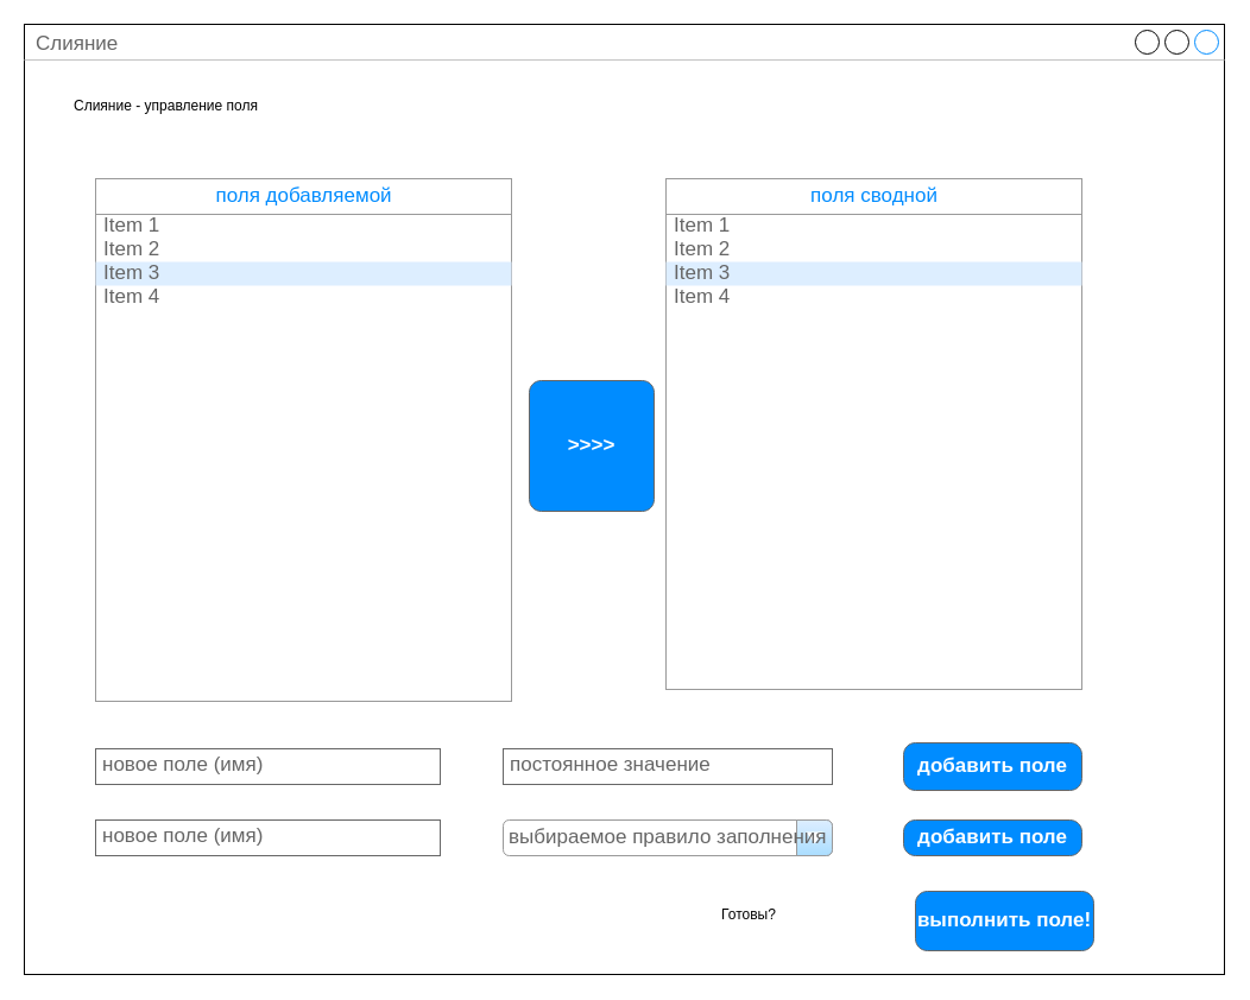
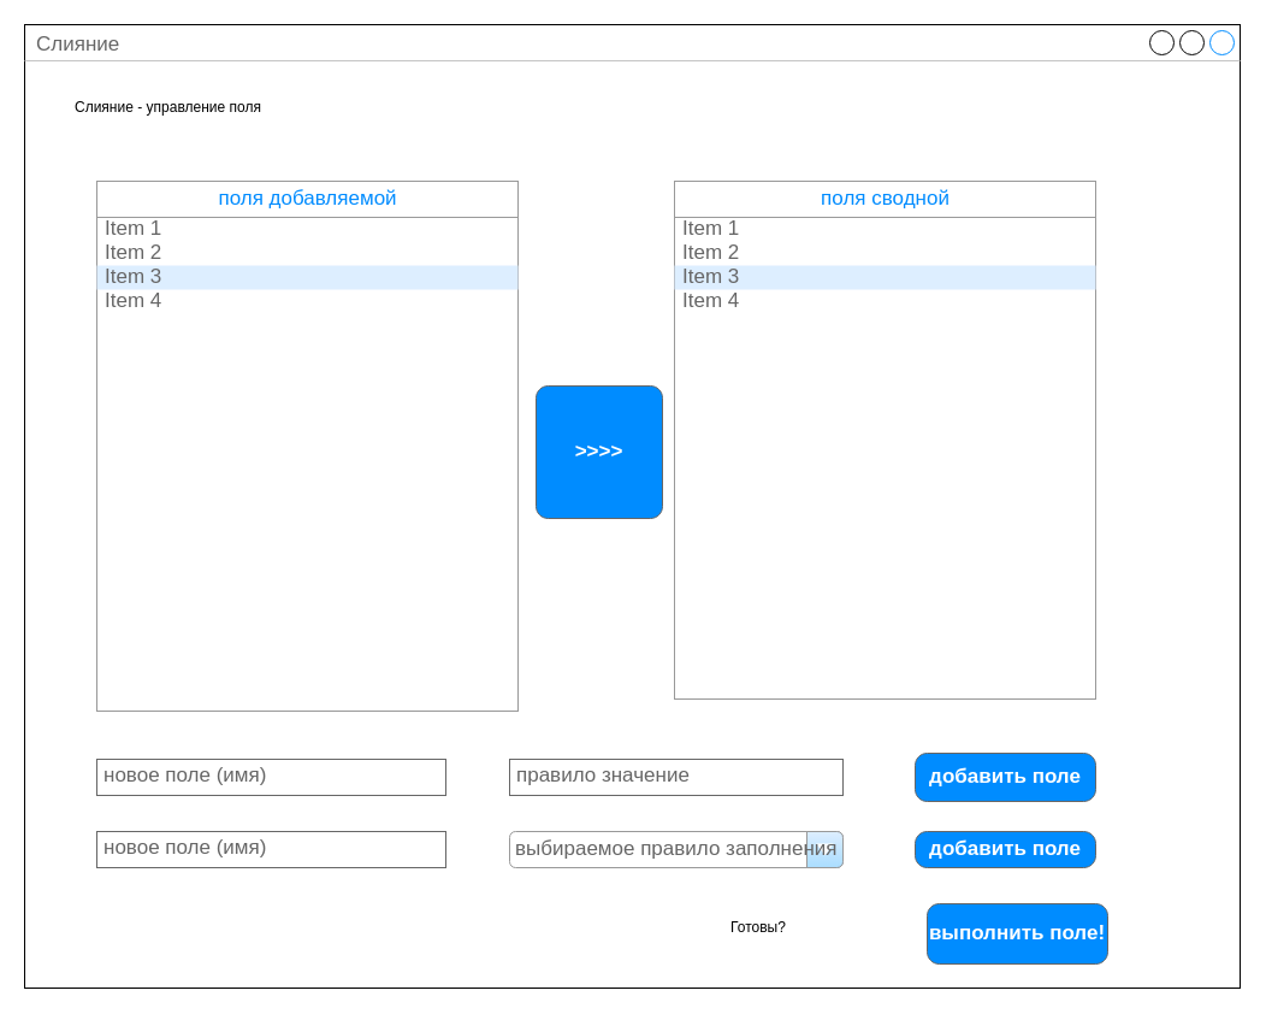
- <mxCell id="18" value="постоянное значение" style="strokeWidth=1;shadow=0;dashed=0;align=center;html=1;shape=mxgraph.mockup.text.textBox;fontColor=#666666;align=left;fontSize=17;spacingLeft=4;spacingTop=-3;strokeColor=#666666;mainText=" vertex="1" parent="1"><mxGeometry x="423" y="630" width="277" height="30" as="geometry" /></mxCell>
+ <mxCell id="18" value="правило значение" style="strokeWidth=1;shadow=0;dashed=0;align=center;html=1;shape=mxgraph.mockup.text.textBox;fontColor=#666666;align=left;fontSize=17;spacingLeft=4;spacingTop=-3;strokeColor=#666666;mainText=" vertex="1" parent="1"><mxGeometry x="423" y="630" width="277" height="30" as="geometry" /></mxCell>
